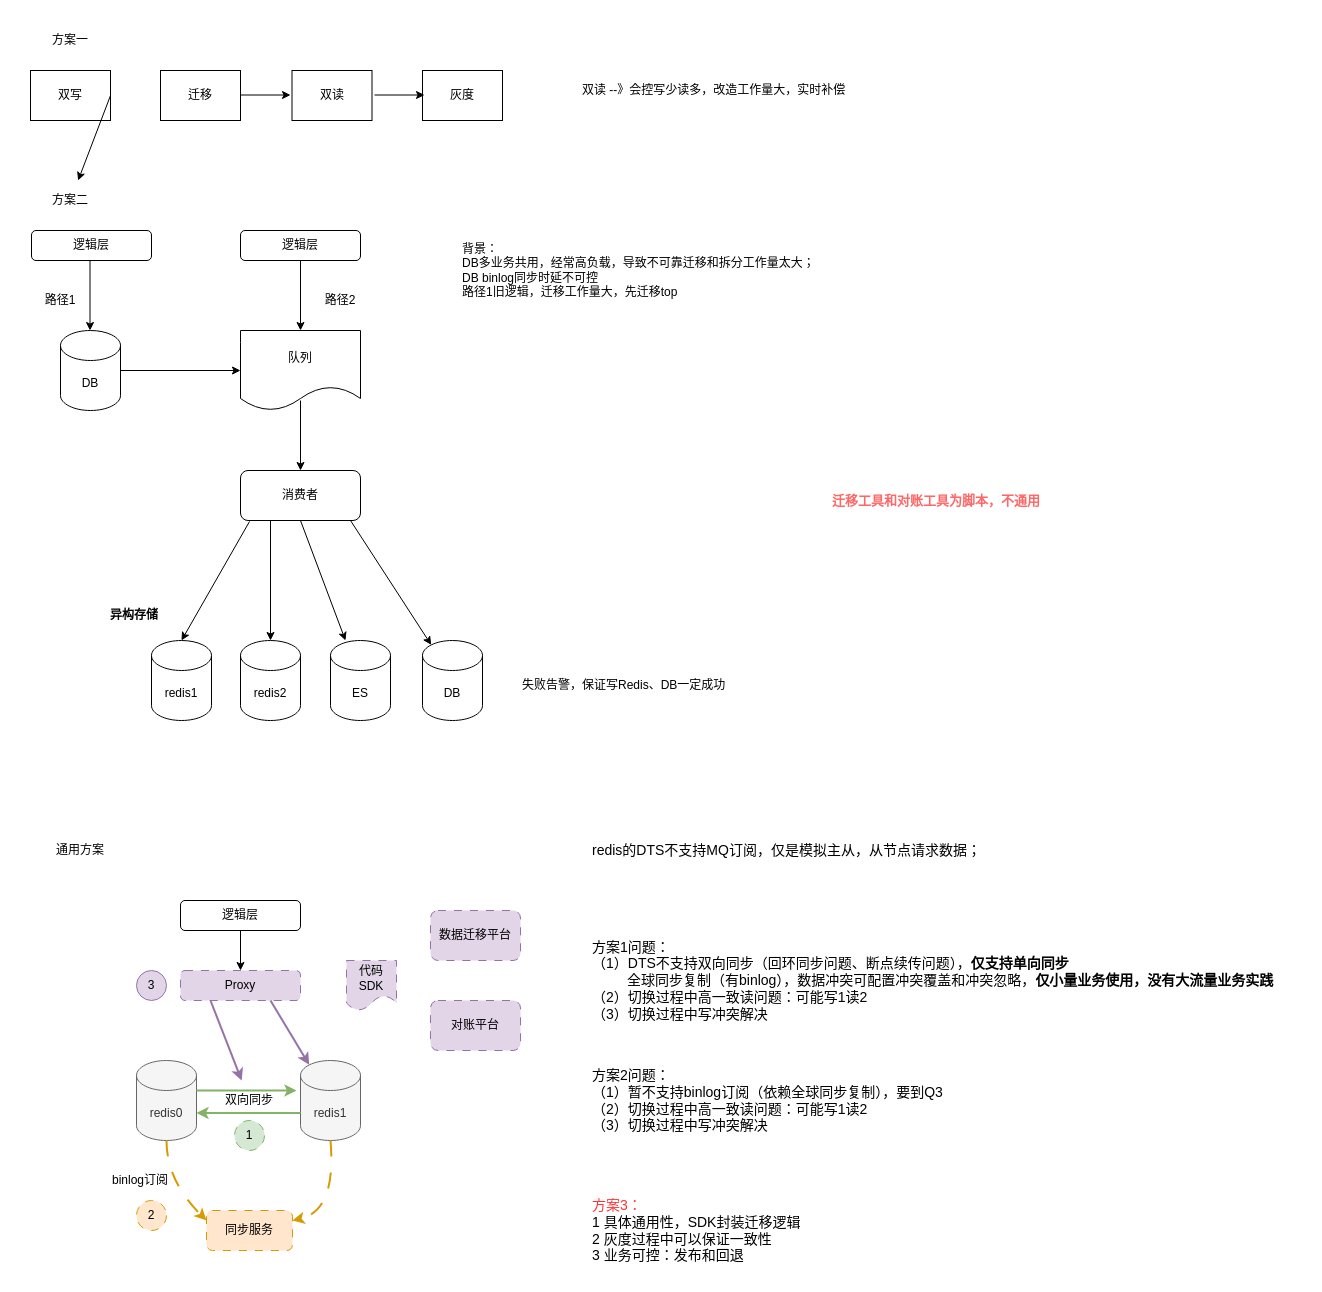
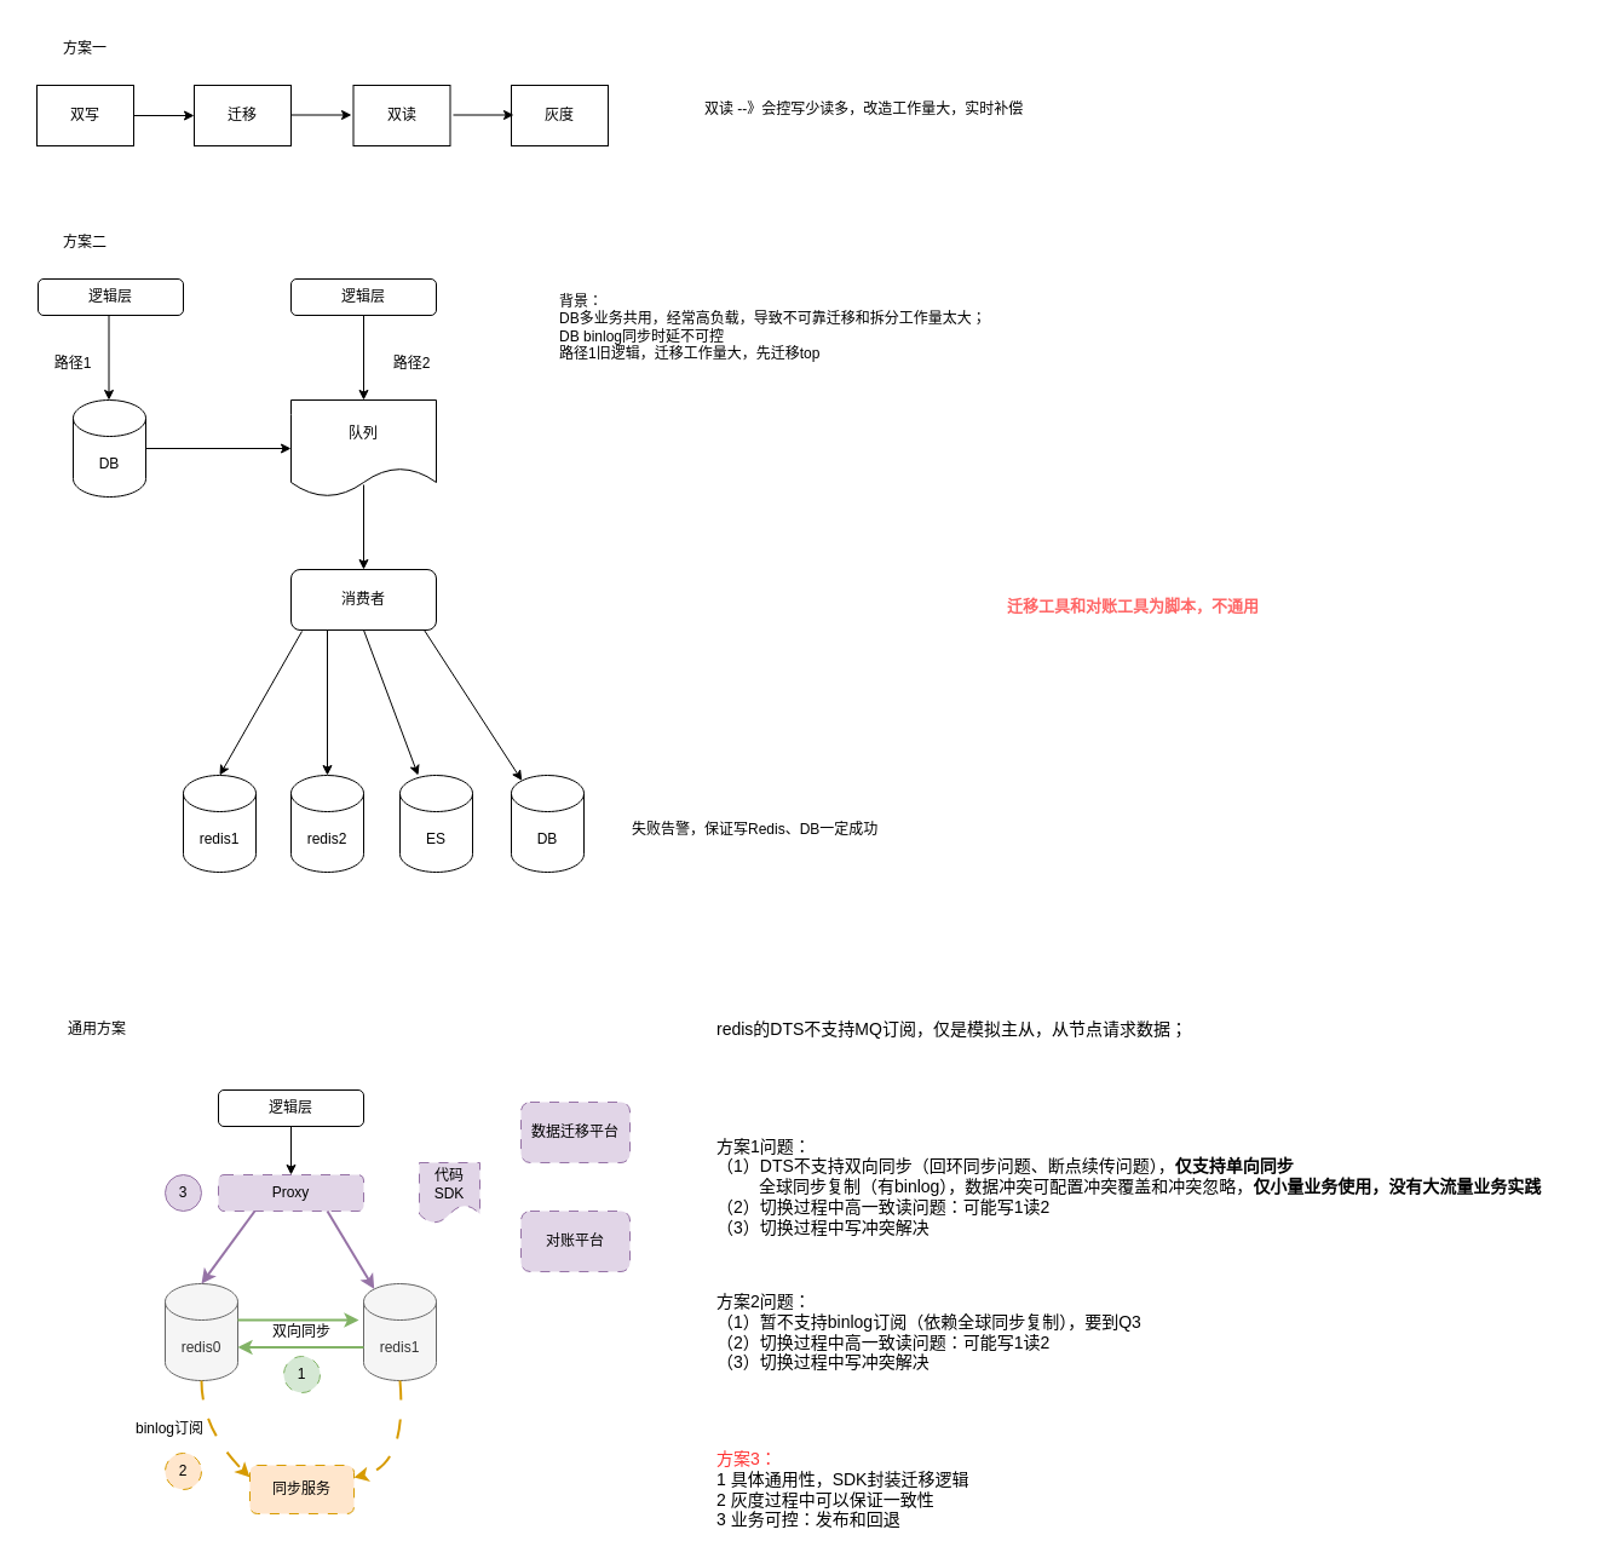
- <mxCell id="7" value="" style="endArrow=classic;html=1;rounded=0;exitX=1;exitY=0.5;exitDx=0;exitDy=0;" edge="1" parent="1" source="2" target="36"><mxGeometry width="50" height="50" relative="1" as="geometry"><mxPoint x="250" y="540" as="sourcePoint" /><mxPoint x="300" y="490" as="targetPoint" /></mxGeometry></mxCell>
+ <mxCell id="7" value="" style="endArrow=classic;html=1;rounded=0;exitX=1;exitY=0.5;exitDx=0;exitDy=0;entryX=0;entryY=0.5;entryDx=0;entryDy=0;" edge="1" parent="1" source="2" target="3"><mxGeometry width="50" height="50" relative="1" as="geometry"><mxPoint x="250" y="540" as="sourcePoint" /><mxPoint x="300" y="490" as="targetPoint" /></mxGeometry></mxCell>
- <mxCell id="57" value="&lt;b&gt;异构存储&lt;/b&gt;" style="rounded=0;whiteSpace=wrap;html=1;fillColor=none;strokeColor=none;align=left;" vertex="1" parent="1"><mxGeometry x="108" y="590" width="64" height="50" as="geometry" /></mxCell>
- <mxCell id="23" value="" style="endArrow=classic;html=1;rounded=0;exitX=0.25;exitY=1;exitDx=0;exitDy=0;strokeWidth=2;fillColor=#e1d5e7;strokeColor=#9673a6;" edge="1" parent="1" source="21" target="34"><mxGeometry width="50" height="50" relative="1" as="geometry"><mxPoint x="360" y="1020" as="sourcePoint" /><mxPoint x="410" y="970" as="targetPoint" /></mxGeometry></mxCell>
+ <mxCell id="23" value="" style="endArrow=classic;html=1;rounded=0;exitX=0.25;exitY=1;exitDx=0;exitDy=0;entryX=0.5;entryY=0;entryDx=0;entryDy=0;entryPerimeter=0;strokeWidth=2;fillColor=#e1d5e7;strokeColor=#9673a6;" edge="1" parent="1" source="21" target="18"><mxGeometry width="50" height="50" relative="1" as="geometry"><mxPoint x="360" y="1020" as="sourcePoint" /><mxPoint x="410" y="970" as="targetPoint" /></mxGeometry></mxCell>
